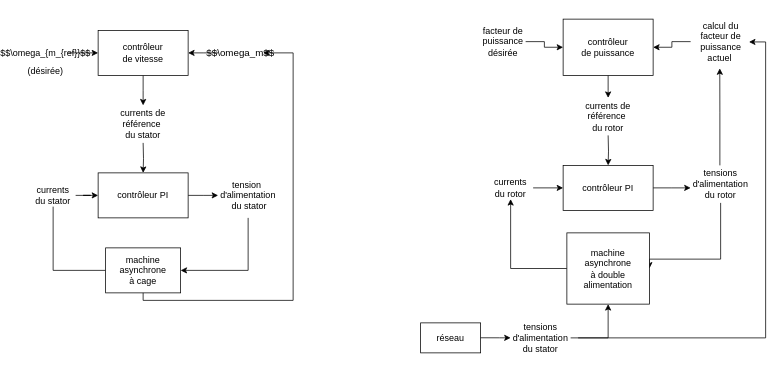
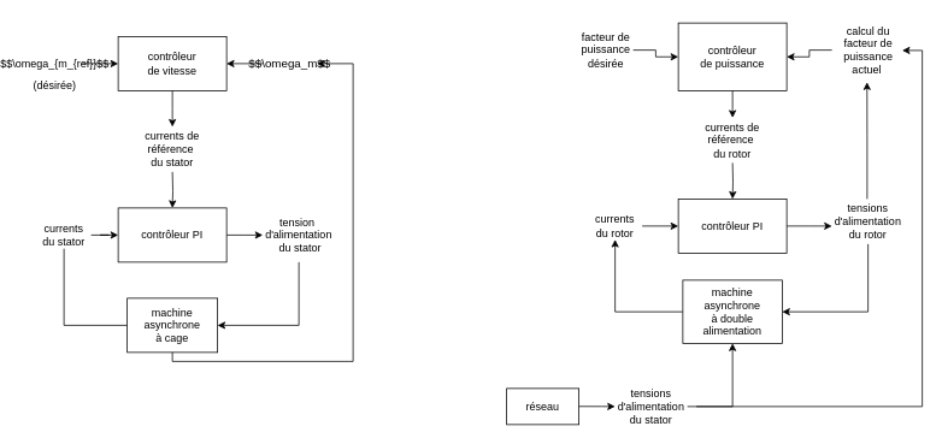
- <mxCell id="27" value="machine &lt;br&gt;asynchrone &lt;br&gt;à double alimentation" style="rounded=0;whiteSpace=wrap;html=1;" vertex="1" parent="1"><mxGeometry x="745" y="310" width="110" height="95" as="geometry" /></mxCell>
+ <mxCell id="27" value="machine &lt;br&gt;asynchrone &lt;br&gt;à double alimentation" style="rounded=0;whiteSpace=wrap;html=1;" vertex="1" parent="1"><mxGeometry x="745" y="310" width="110" height="70" as="geometry" /></mxCell>
